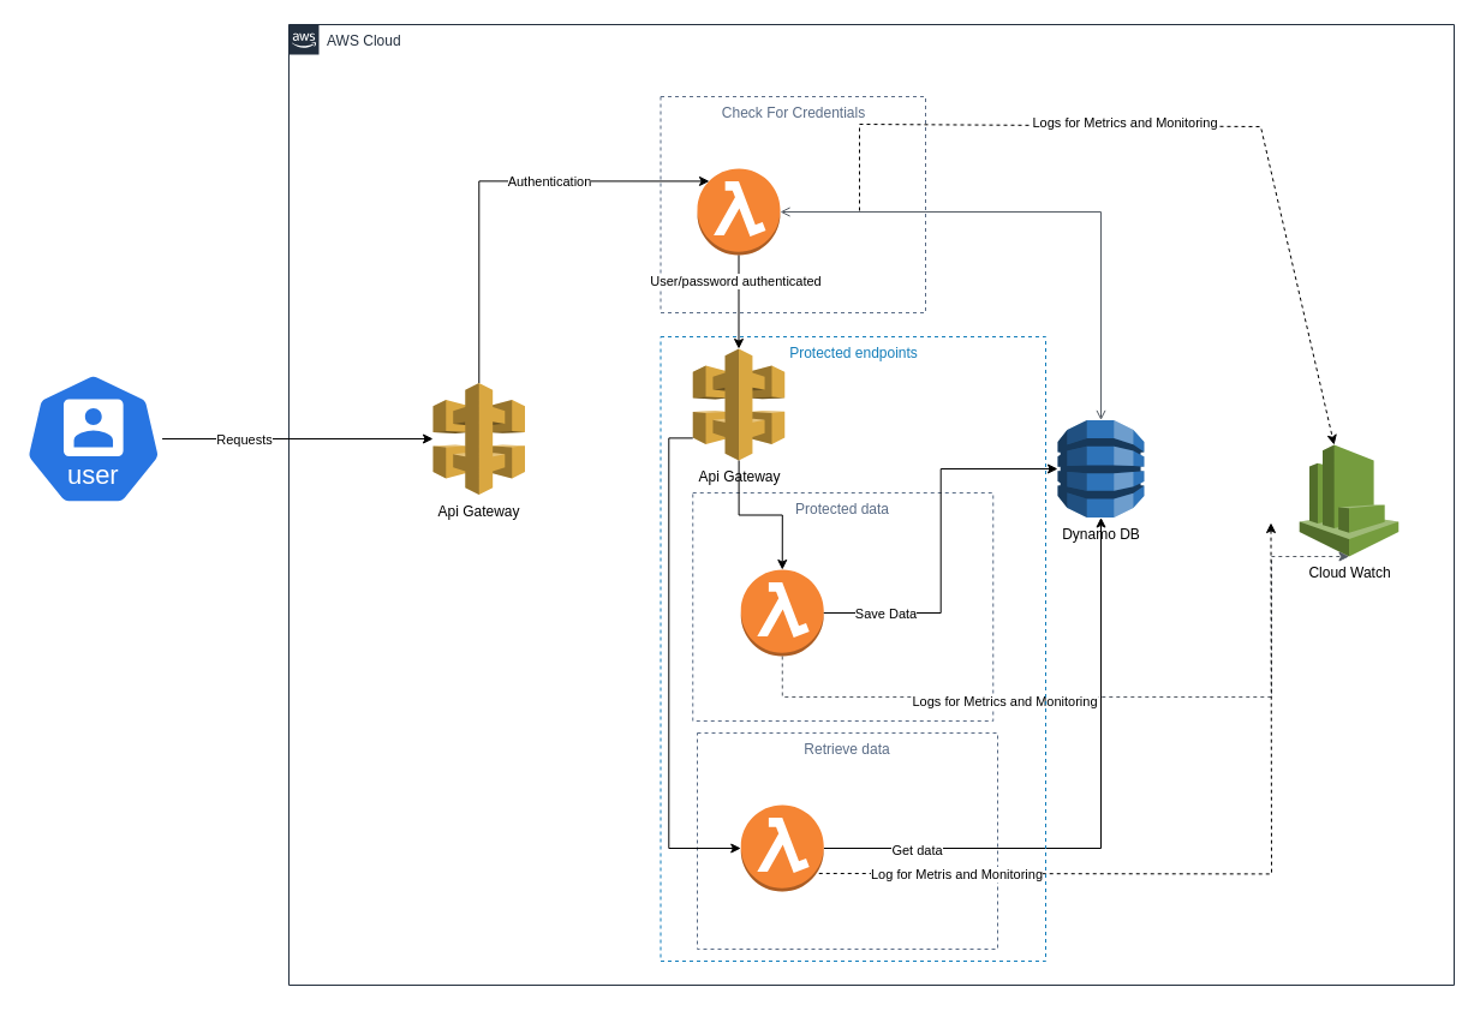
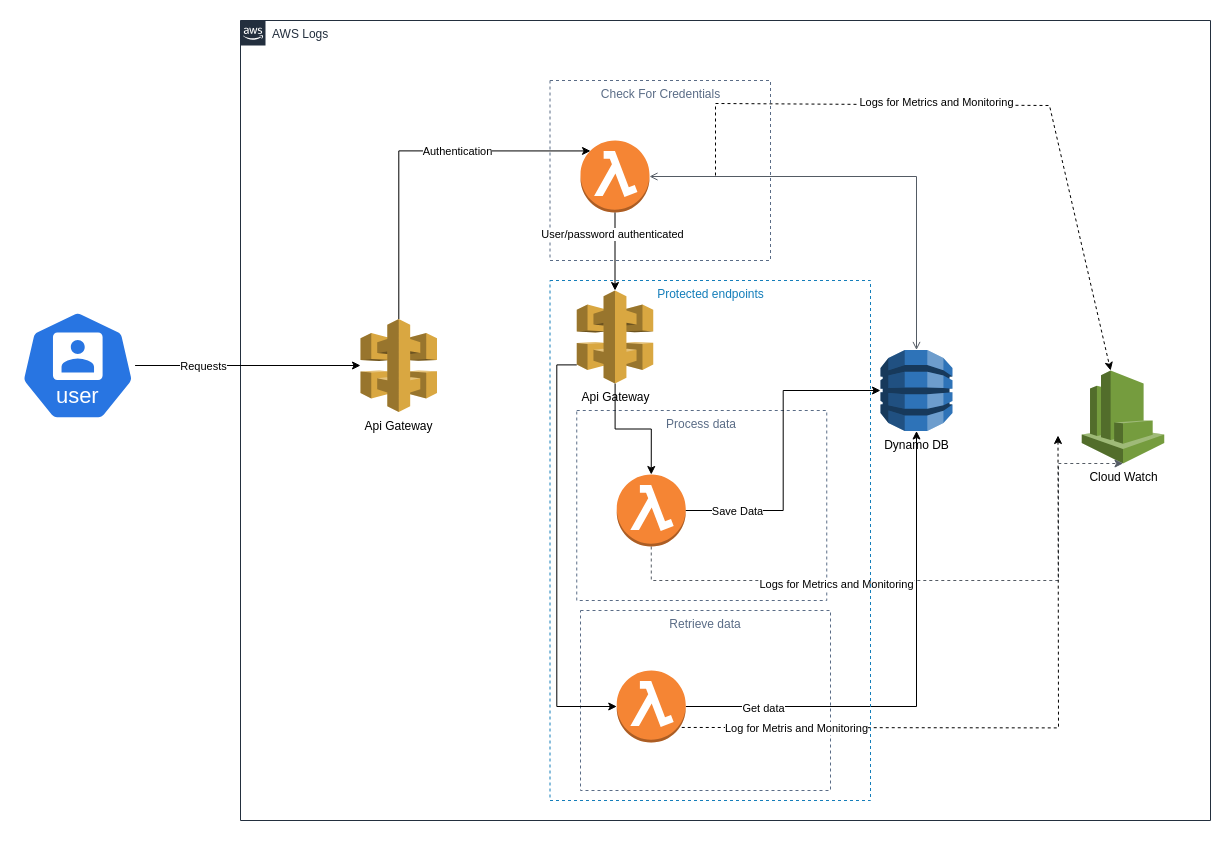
- <mxCell id="2" value="AWS Cloud" style="points=[[0,0],[0.25,0],[0.5,0],[0.75,0],[1,0],[1,0.25],[1,0.5],[1,0.75],[1,1],[0.75,1],[0.5,1],[0.25,1],[0,1],[0,0.75],[0,0.5],[0,0.25]];outlineConnect=0;gradientColor=none;html=1;whiteSpace=wrap;fontSize=12;fontStyle=0;container=1;pointerEvents=0;collapsible=0;recursiveResize=0;shape=mxgraph.aws4.group;grIcon=mxgraph.aws4.group_aws_cloud_alt;strokeColor=#232F3E;fillColor=none;verticalAlign=top;align=left;spacingLeft=30;fontColor=#232F3E;dashed=0;movable=1;resizable=1;rotatable=1;deletable=1;editable=1;locked=0;connectable=1;" vertex="1" parent="1"><mxGeometry x="240" y="20" width="970" height="800" as="geometry" /></mxCell>
+ <mxCell id="2" value="AWS Logs" style="points=[[0,0],[0.25,0],[0.5,0],[0.75,0],[1,0],[1,0.25],[1,0.5],[1,0.75],[1,1],[0.75,1],[0.5,1],[0.25,1],[0,1],[0,0.75],[0,0.5],[0,0.25]];outlineConnect=0;gradientColor=none;html=1;whiteSpace=wrap;fontSize=12;fontStyle=0;container=1;pointerEvents=0;collapsible=0;recursiveResize=0;shape=mxgraph.aws4.group;grIcon=mxgraph.aws4.group_aws_cloud_alt;strokeColor=#232F3E;fillColor=none;verticalAlign=top;align=left;spacingLeft=30;fontColor=#232F3E;dashed=0;movable=1;resizable=1;rotatable=1;deletable=1;editable=1;locked=0;connectable=1;" vertex="1" parent="1"><mxGeometry x="240" y="20" width="970" height="800" as="geometry" /></mxCell>
- <mxCell id="4" value="Protected data" style="fillColor=none;strokeColor=#5A6C86;dashed=1;verticalAlign=top;fontStyle=0;fontColor=#5A6C86;whiteSpace=wrap;html=1;movable=1;resizable=1;rotatable=1;deletable=1;editable=1;locked=0;connectable=1;" vertex="1" parent="2"><mxGeometry x="336.25" y="390" width="250" height="190" as="geometry" /></mxCell>
+ <mxCell id="4" value="Process data" style="fillColor=none;strokeColor=#5A6C86;dashed=1;verticalAlign=top;fontStyle=0;fontColor=#5A6C86;whiteSpace=wrap;html=1;movable=1;resizable=1;rotatable=1;deletable=1;editable=1;locked=0;connectable=1;" vertex="1" parent="2"><mxGeometry x="336.25" y="390" width="250" height="190" as="geometry" /></mxCell>
